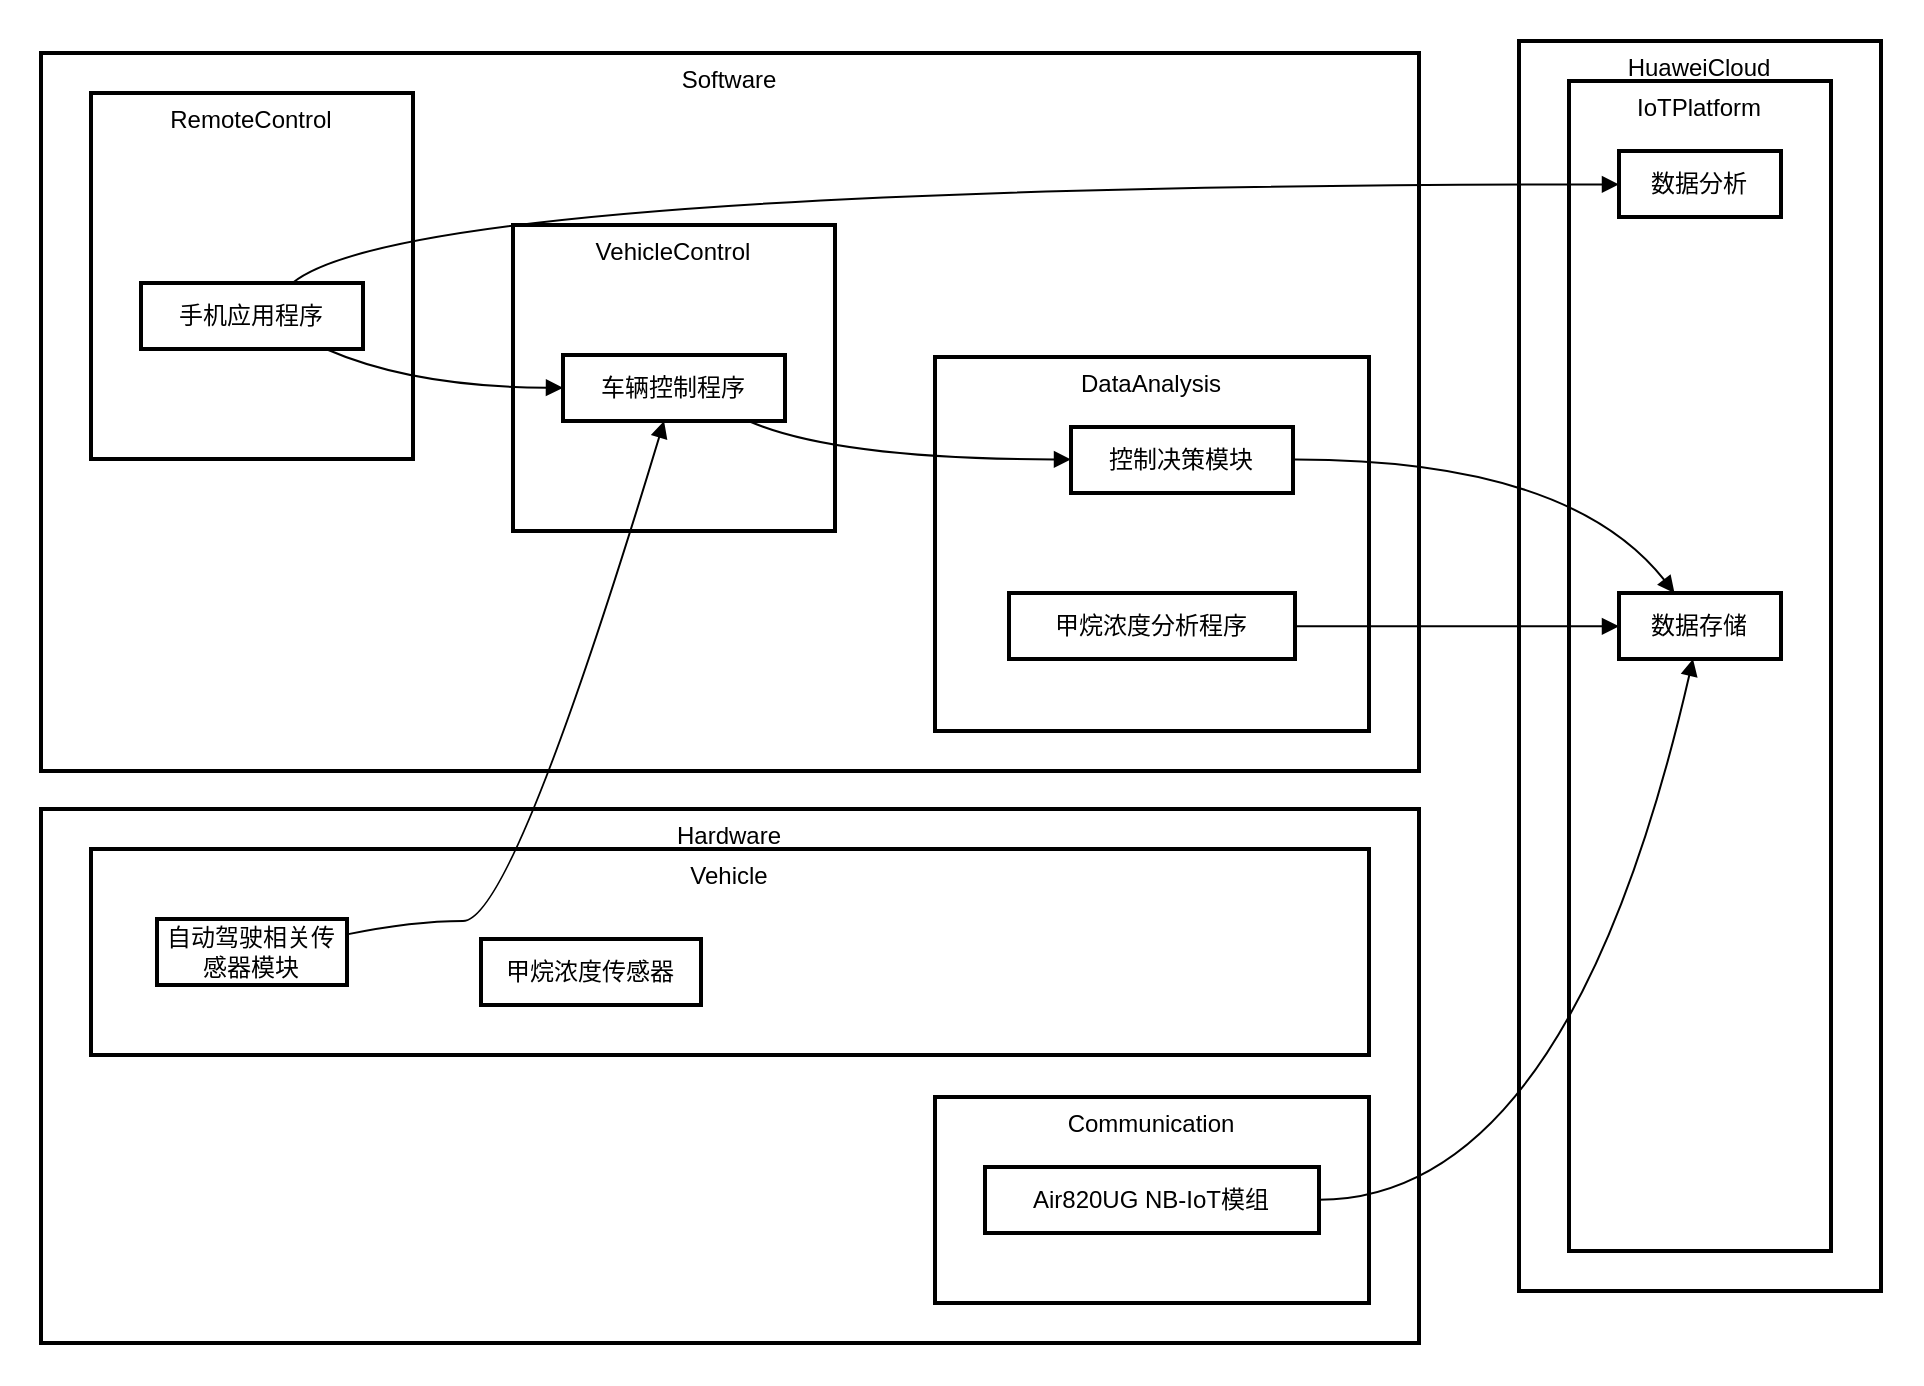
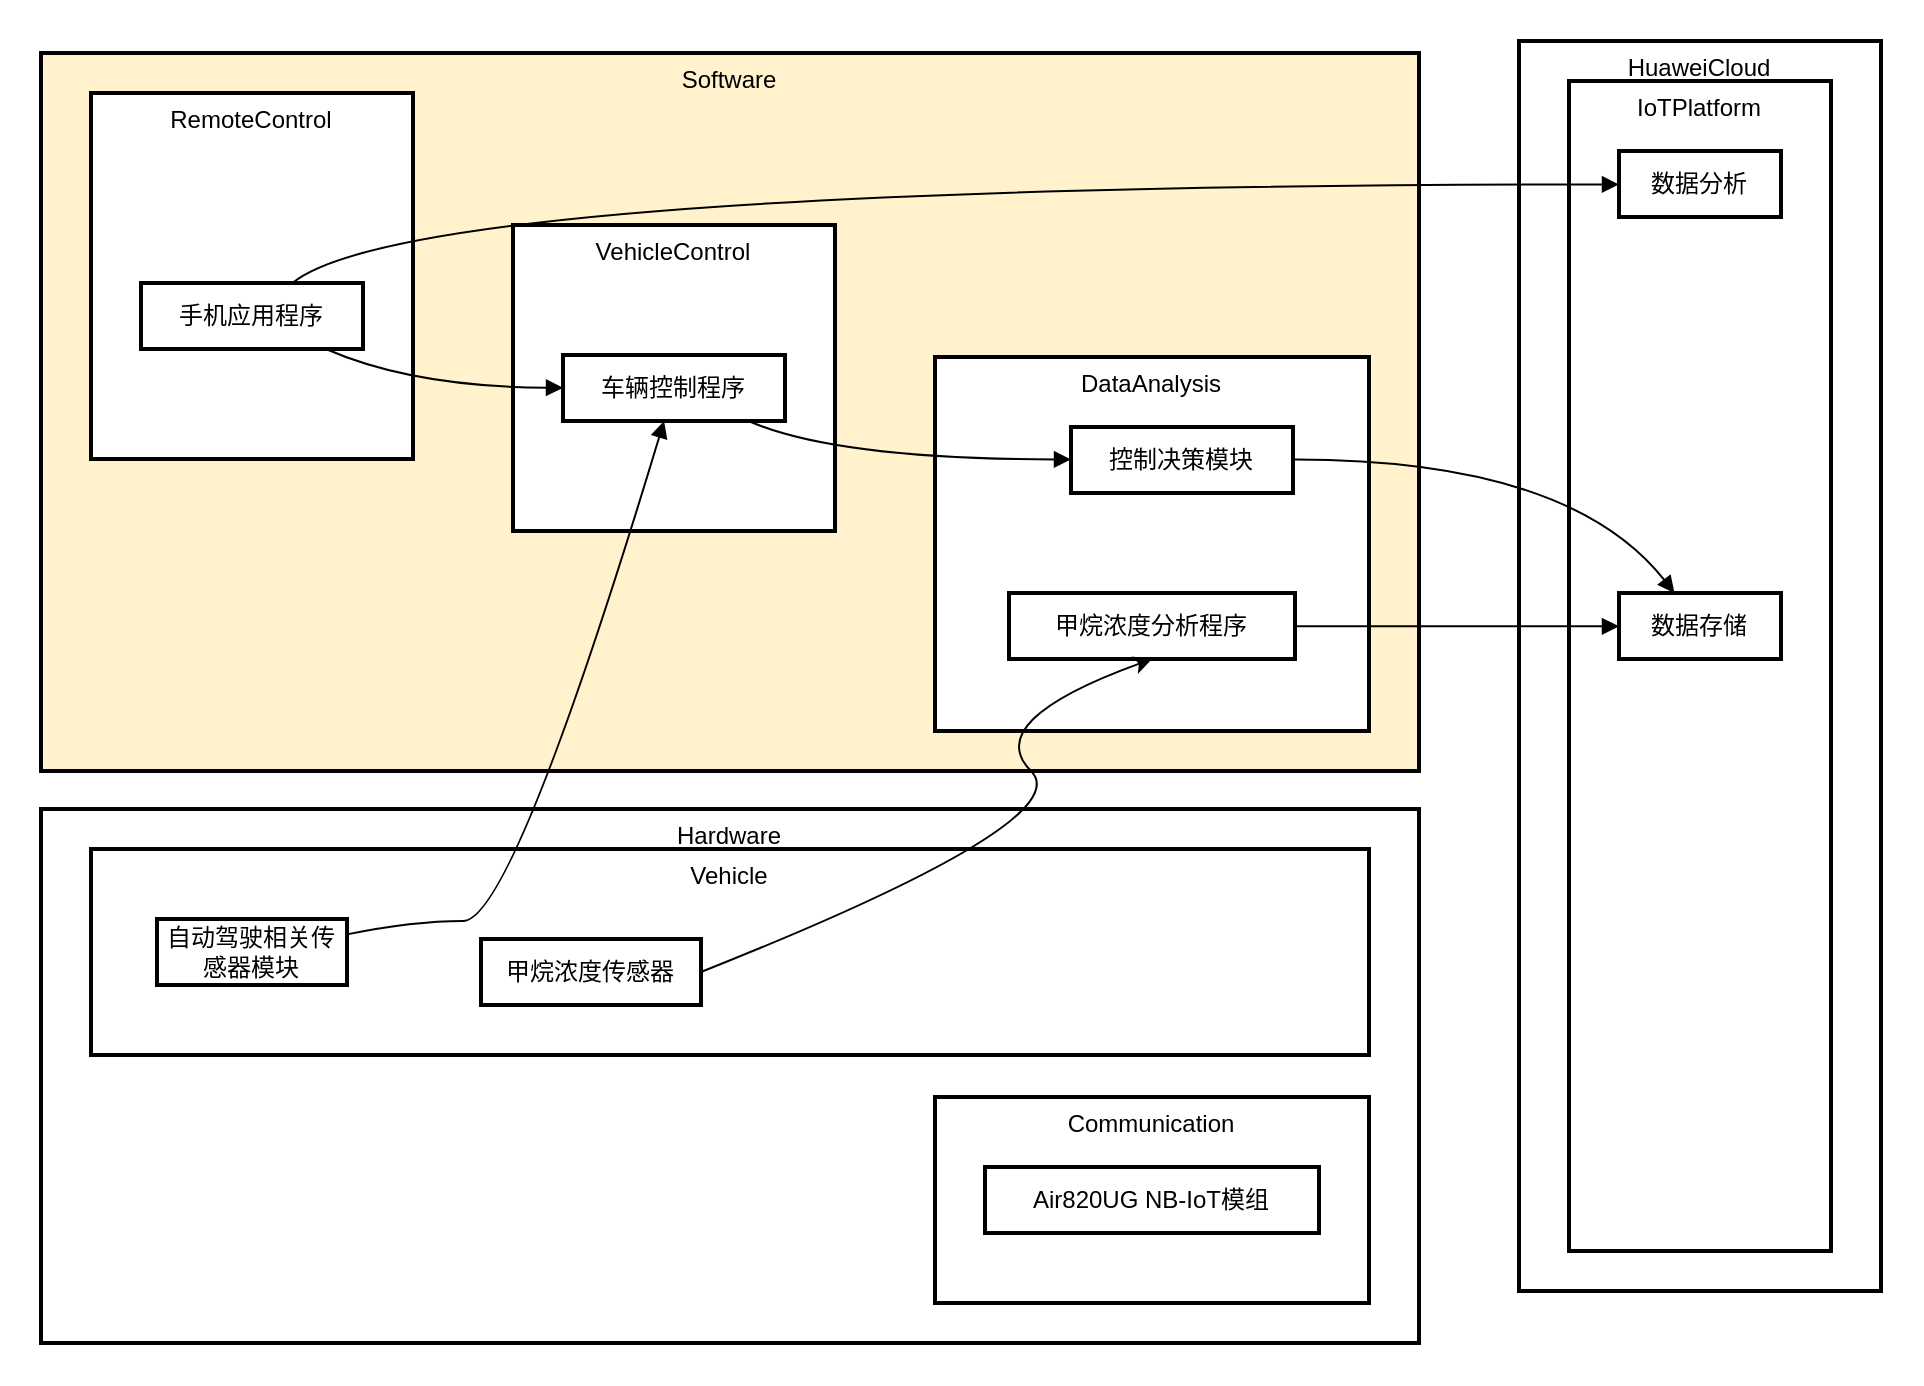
- <mxCell id="6" value="Software" style="whiteSpace=wrap;strokeWidth=2;verticalAlign=top;" vertex="1" parent="1"><mxGeometry x="20" y="26" width="689" height="359" as="geometry" /></mxCell>
+ <mxCell id="6" value="Software" style="whiteSpace=wrap;strokeWidth=2;verticalAlign=top;fillColor=#fff2cc;" vertex="1" parent="1"><mxGeometry x="20" y="26" width="689" height="359" as="geometry" /></mxCell>
+ <mxCell id="27" value="" style="curved=1;endArrow=classic;html=1;rounded=0;exitX=1;exitY=0.5;exitDx=0;exitDy=0;entryX=0.5;entryY=1;entryDx=0;entryDy=0;" edge="1" parent="1" source="26" target="11"><mxGeometry width="50" height="50" relative="1" as="geometry"><mxPoint x="490" y="410" as="sourcePoint" /><mxPoint x="540" y="360" as="targetPoint" /><Array as="points"><mxPoint x="540" y="410" /><mxPoint x="490" y="360" /></Array></mxGeometry></mxCell>
- <mxCell id="24" value="" style="curved=1;startArrow=none;endArrow=block;exitX=1.003;exitY=0.498;entryX=0.456;entryY=1.011;rounded=0;" edge="1" parent="1" source="17" target="4"><mxGeometry relative="1" as="geometry"><Array as="points"><mxPoint x="784" y="599" /></Array></mxGeometry></mxCell>
